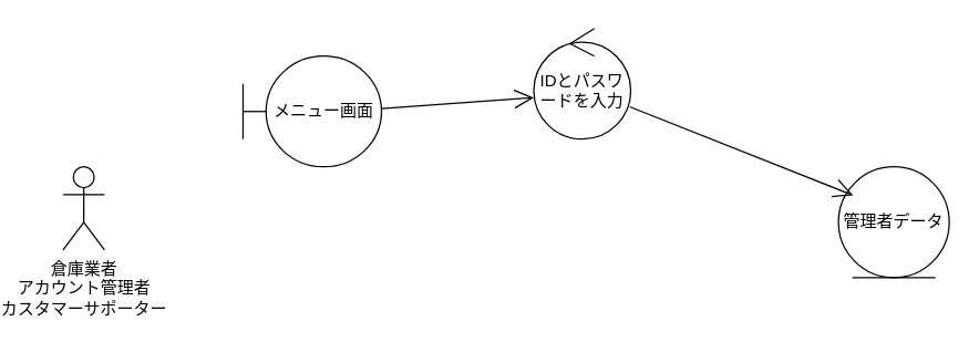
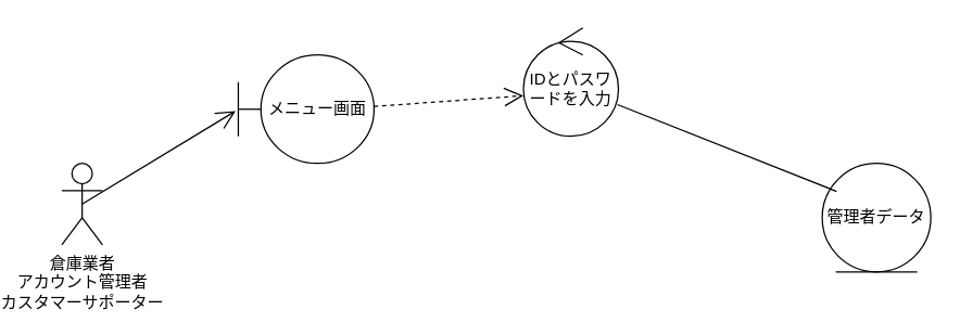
- <mxCell id="7" value="" style="endArrow=open;endFill=1;endSize=12;html=1;exitX=1;exitY=0.475;exitDx=0;exitDy=0;exitPerimeter=0;entryX=0;entryY=0.625;entryDx=0;entryDy=0;entryPerimeter=0;" parent="1" source="3" target="4" edge="1"><mxGeometry width="160" relative="1" as="geometry"><mxPoint x="210" y="60" as="sourcePoint" /><mxPoint x="370" y="60" as="targetPoint" /></mxGeometry></mxCell>
+ <mxCell id="7" value="" style="endArrow=open;endFill=1;endSize=12;html=1;exitX=1;exitY=0.475;exitDx=0;exitDy=0;exitPerimeter=0;entryX=0;entryY=0.625;entryDx=0;entryDy=0;entryPerimeter=0;dashed=1;" parent="1" source="3" target="4" edge="1"><mxGeometry width="160" relative="1" as="geometry"><mxPoint x="210" y="60" as="sourcePoint" /><mxPoint x="370" y="60" as="targetPoint" /></mxGeometry></mxCell>
+ <mxCell id="6" value="" style="endArrow=open;endFill=1;endSize=12;html=1;exitX=0.5;exitY=0.5;exitDx=0;exitDy=0;exitPerimeter=0;entryX=-0.02;entryY=0.517;entryDx=0;entryDy=0;entryPerimeter=0;" parent="1" source="2" target="3" edge="1"><mxGeometry width="160" relative="1" as="geometry"><mxPoint x="-80" y="60" as="sourcePoint" /><mxPoint x="80" y="60" as="targetPoint" /></mxGeometry></mxCell>
- <mxCell id="8" value="" style="endArrow=open;endFill=1;endSize=12;html=1;exitX=0.99;exitY=0.708;exitDx=0;exitDy=0;exitPerimeter=0;entryX=0.133;entryY=0.258;entryDx=0;entryDy=0;entryPerimeter=0;" parent="1" source="4" target="5" edge="1"><mxGeometry width="160" relative="1" as="geometry"><mxPoint x="480" y="60" as="sourcePoint" /><mxPoint x="640" y="60" as="targetPoint" /><Array as="points" /></mxGeometry></mxCell>
+ <mxCell id="8" value="" style="endArrow=none;endFill=1;endSize=12;html=1;exitX=0.99;exitY=0.708;exitDx=0;exitDy=0;exitPerimeter=0;entryX=0.133;entryY=0.258;entryDx=0;entryDy=0;entryPerimeter=0;" parent="1" source="4" target="5" edge="1"><mxGeometry width="160" relative="1" as="geometry"><mxPoint x="480" y="60" as="sourcePoint" /><mxPoint x="640" y="60" as="targetPoint" /><Array as="points" /></mxGeometry></mxCell>
